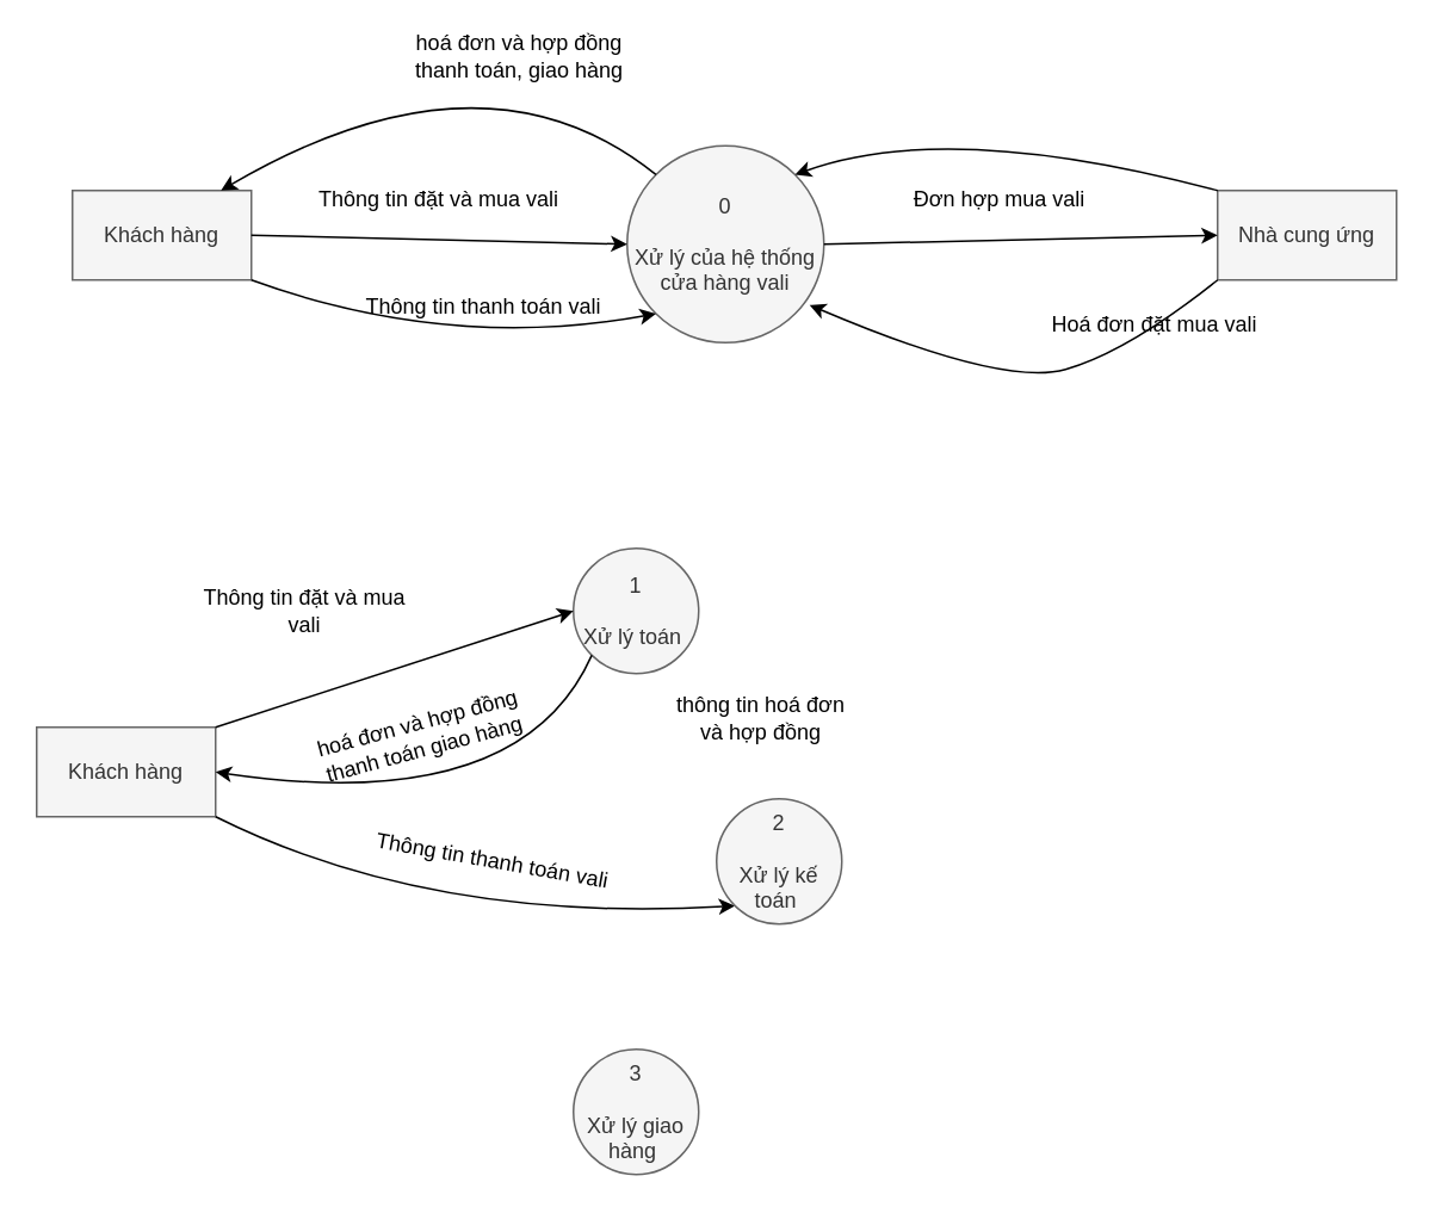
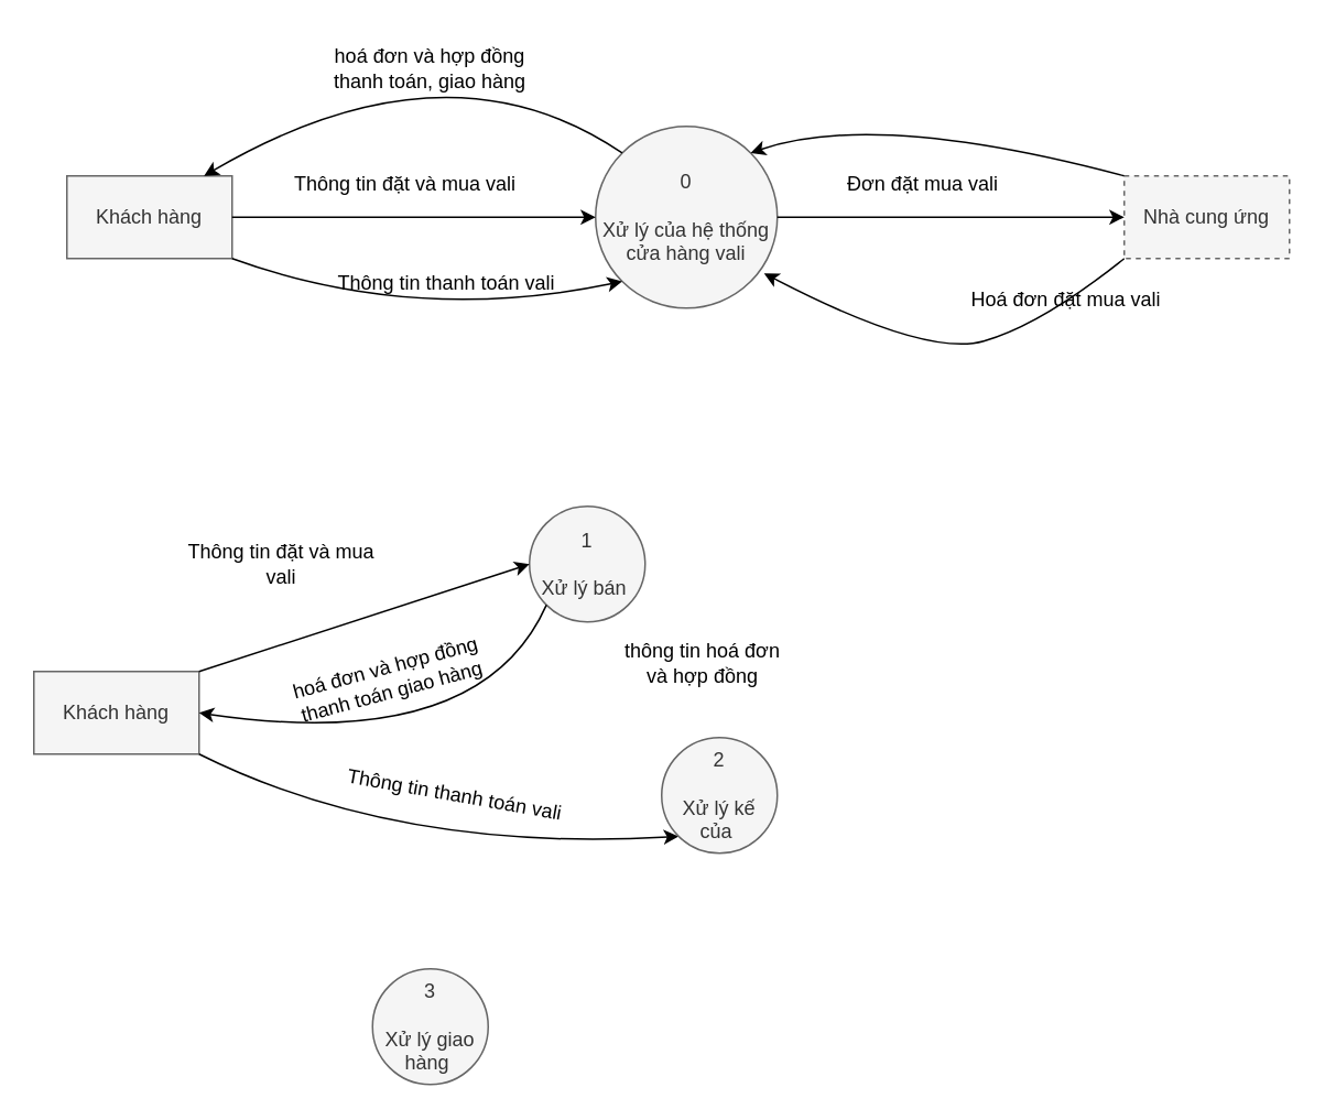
- <mxCell id="10" value="hoá đơn và hợp đồng thanh toán, giao hàng" style="text;strokeColor=none;align=center;fillColor=none;html=1;verticalAlign=middle;whiteSpace=wrap;rounded=0;" parent="1" vertex="1"><mxGeometry x="230" y="16" width="120" height="30" as="geometry" /></mxCell>
+ <mxCell id="10" value="hoá đơn và hợp đồng thanh toán, giao hàng" style="text;strokeColor=none;align=center;fillColor=none;html=1;verticalAlign=middle;whiteSpace=wrap;rounded=0;" parent="1" vertex="1"><mxGeometry x="200" y="26" width="120" height="30" as="geometry" /></mxCell>
- <mxCell id="12" value="Đơn hợp mua vali&lt;span style=&quot;white-space: pre;&quot;&gt; &lt;/span&gt;" style="text;strokeColor=none;align=center;fillColor=none;html=1;verticalAlign=middle;whiteSpace=wrap;rounded=0;" parent="1" vertex="1"><mxGeometry x="490" y="96" width="140" height="30" as="geometry" /></mxCell>
+ <mxCell id="12" value="Đơn đặt mua vali&lt;span style=&quot;white-space: pre;&quot;&gt; &lt;/span&gt;" style="text;strokeColor=none;align=center;fillColor=none;html=1;verticalAlign=middle;whiteSpace=wrap;rounded=0;" parent="1" vertex="1"><mxGeometry x="490" y="96" width="140" height="30" as="geometry" /></mxCell>
- <mxCell id="3" value="Nhà cung ứng" style="html=1;dashed=0;whiteSpace=wrap;fillColor=#f5f5f5;fontColor=#333333;strokeColor=#666666;" parent="1" vertex="1"><mxGeometry x="680" y="106" width="100" height="50" as="geometry" /></mxCell>
+ <mxCell id="3" value="Nhà cung ứng" style="html=1;dashed=1;whiteSpace=wrap;fillColor=#f5f5f5;fontColor=#333333;strokeColor=#666666;" parent="1" vertex="1"><mxGeometry x="680" y="106" width="100" height="50" as="geometry" /></mxCell>
- <mxCell id="4" value="0&lt;br&gt;&lt;br&gt;Xử lý của hệ thống&lt;br&gt;cửa hàng vali" style="shape=ellipse;html=1;dashed=0;whiteSpace=wrap;aspect=fixed;perimeter=ellipsePerimeter;fillColor=#f5f5f5;fontColor=#333333;strokeColor=#666666;" parent="1" vertex="1"><mxGeometry x="350" y="81" width="110" height="110" as="geometry" /></mxCell>
+ <mxCell id="4" value="0&lt;br&gt;&lt;br&gt;Xử lý của hệ thống&lt;br&gt;cửa hàng vali" style="shape=ellipse;html=1;dashed=0;whiteSpace=wrap;aspect=fixed;perimeter=ellipsePerimeter;fillColor=#f5f5f5;fontColor=#333333;strokeColor=#666666;" parent="1" vertex="1"><mxGeometry x="360" y="76" width="110" height="110" as="geometry" /></mxCell>
- <mxCell id="17" value="1&lt;br&gt;&lt;br&gt;Xử lý toán&amp;nbsp;" style="shape=ellipse;html=1;dashed=0;whiteSpace=wrap;aspect=fixed;perimeter=ellipsePerimeter;fillColor=#f5f5f5;fontColor=#333333;strokeColor=#666666;" parent="1" vertex="1"><mxGeometry x="320" y="306" width="70" height="70" as="geometry" /></mxCell>
+ <mxCell id="17" value="1&lt;br&gt;&lt;br&gt;Xử lý bán&amp;nbsp;" style="shape=ellipse;html=1;dashed=0;whiteSpace=wrap;aspect=fixed;perimeter=ellipsePerimeter;fillColor=#f5f5f5;fontColor=#333333;strokeColor=#666666;" parent="1" vertex="1"><mxGeometry x="320" y="306" width="70" height="70" as="geometry" /></mxCell>
- <mxCell id="24" value="2&lt;br&gt;&lt;br&gt;Xử lý kế toán&amp;nbsp;" style="shape=ellipse;html=1;dashed=0;whiteSpace=wrap;aspect=fixed;perimeter=ellipsePerimeter;fillColor=#f5f5f5;fontColor=#333333;strokeColor=#666666;" parent="1" vertex="1"><mxGeometry x="400" y="446" width="70" height="70" as="geometry" /></mxCell>
+ <mxCell id="24" value="2&lt;br&gt;&lt;br&gt;Xử lý kế của&amp;nbsp;" style="shape=ellipse;html=1;dashed=0;whiteSpace=wrap;aspect=fixed;perimeter=ellipsePerimeter;fillColor=#f5f5f5;fontColor=#333333;strokeColor=#666666;" parent="1" vertex="1"><mxGeometry x="400" y="446" width="70" height="70" as="geometry" /></mxCell>
- <mxCell id="23" value="3&lt;br&gt;&lt;br&gt;Xử lý giao hàng&amp;nbsp;" style="shape=ellipse;html=1;dashed=0;whiteSpace=wrap;aspect=fixed;perimeter=ellipsePerimeter;fillColor=#f5f5f5;fontColor=#333333;strokeColor=#666666;" parent="1" vertex="1"><mxGeometry x="320" y="586" width="70" height="70" as="geometry" /></mxCell>
+ <mxCell id="23" value="3&lt;br&gt;&lt;br&gt;Xử lý giao hàng&amp;nbsp;" style="shape=ellipse;html=1;dashed=0;whiteSpace=wrap;aspect=fixed;perimeter=ellipsePerimeter;fillColor=#f5f5f5;fontColor=#333333;strokeColor=#666666;" parent="1" vertex="1"><mxGeometry x="225" y="586" width="70" height="70" as="geometry" /></mxCell>
